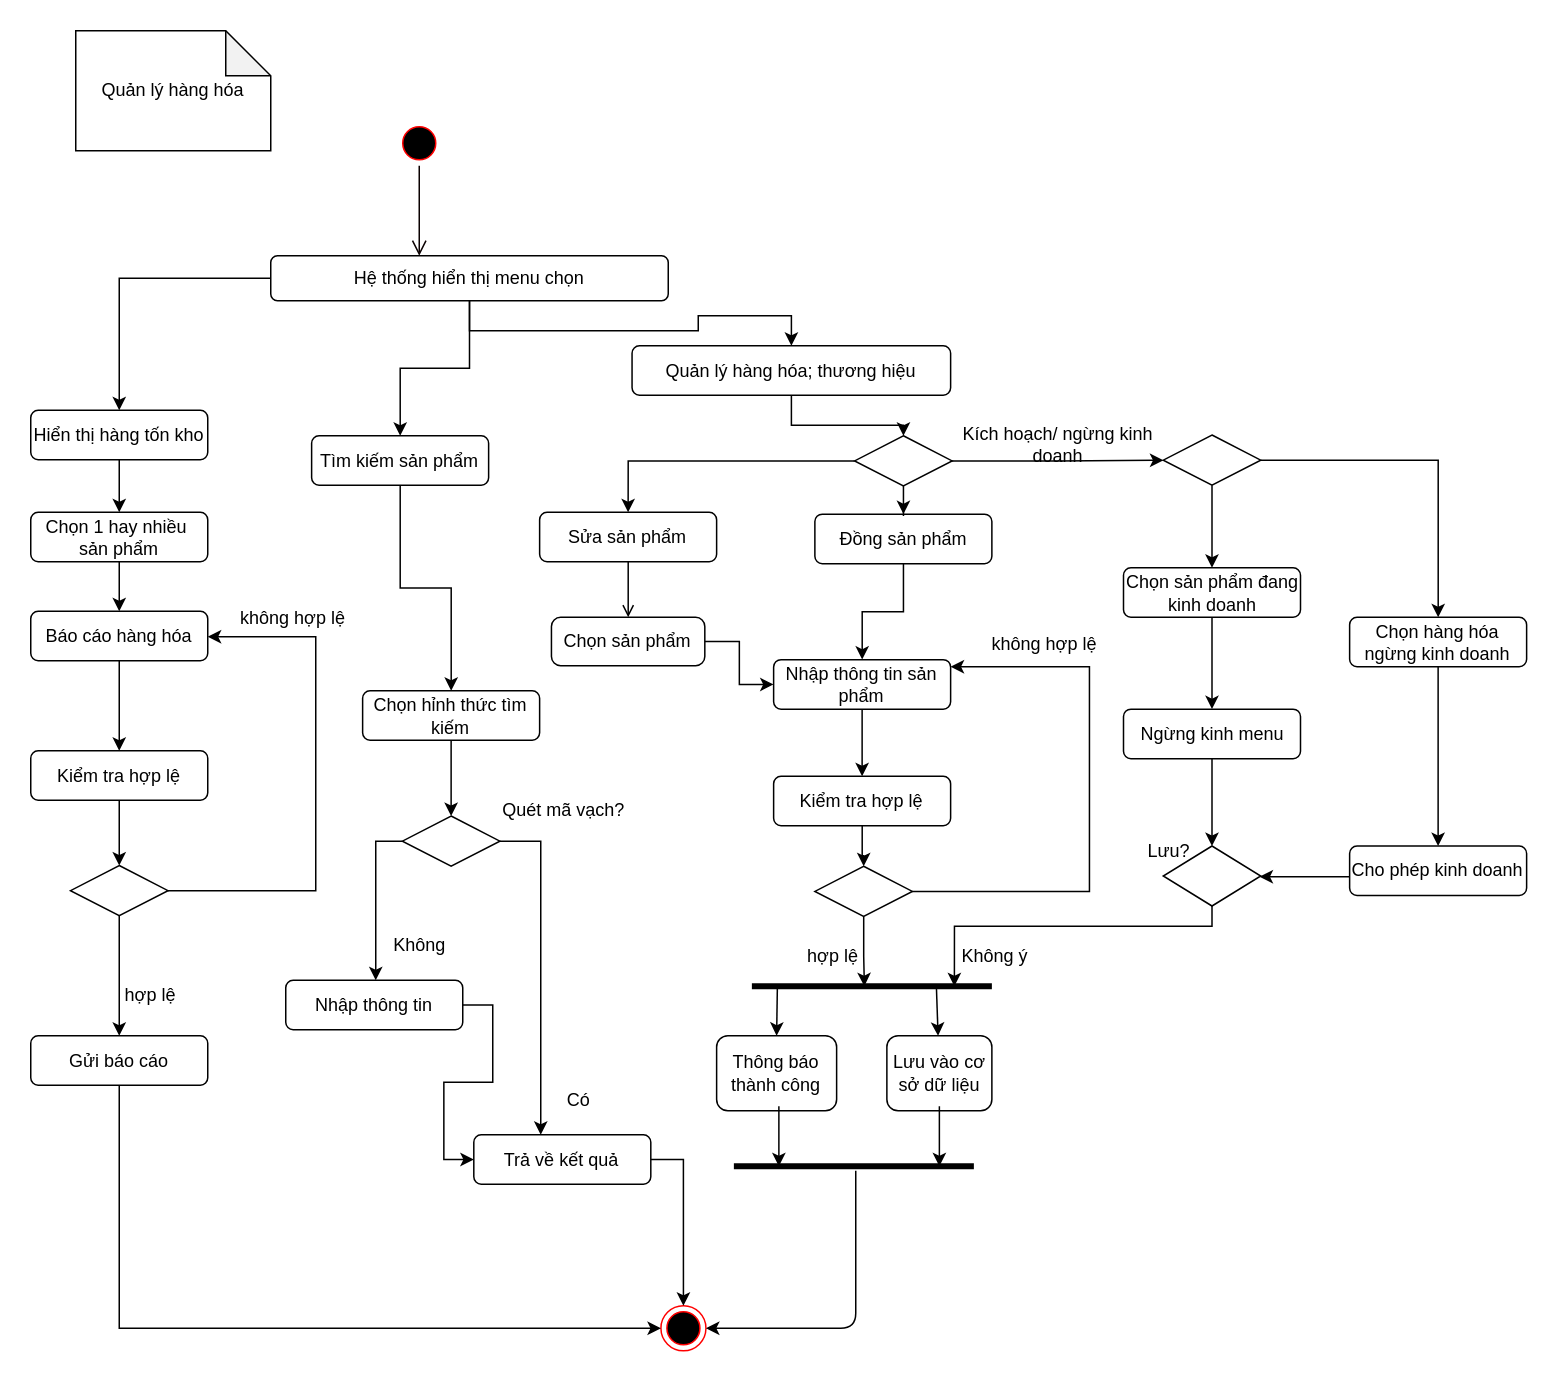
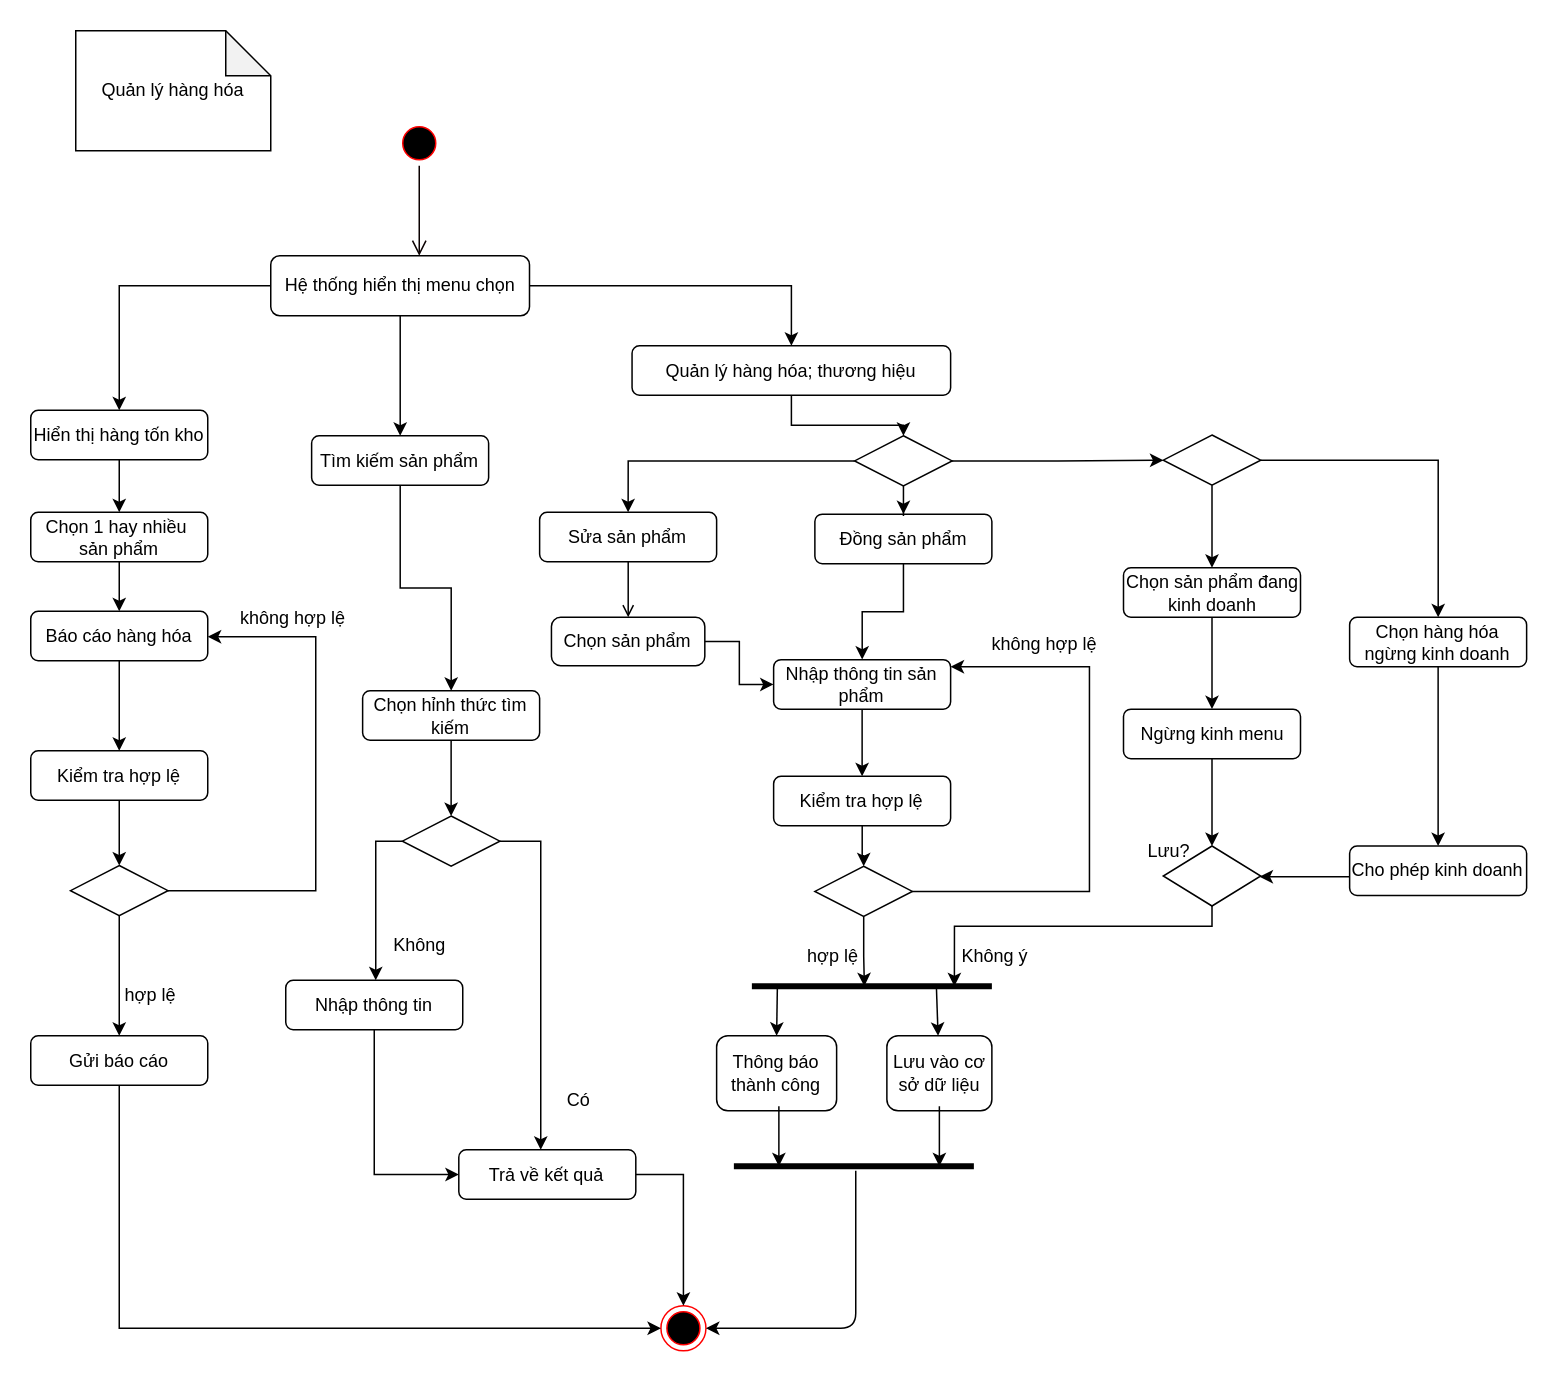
- <mxCell id="8" value="Hệ thống hiển thị menu chọn" style="rounded=1;whiteSpace=wrap;html=1;" parent="1" vertex="1"><mxGeometry x="180" y="170" width="265" height="30" as="geometry" /></mxCell>
+ <mxCell id="8" value="Hệ thống hiển thị menu chọn" style="rounded=1;whiteSpace=wrap;html=1;" parent="1" vertex="1"><mxGeometry x="180" y="170" width="172.5" height="40" as="geometry" /></mxCell>
- <mxCell id="72" value="Kích hoạch/ ngừng kinh doanh" style="text;html=1;strokeColor=none;fillColor=none;align=center;verticalAlign=middle;whiteSpace=wrap;rounded=0;" parent="1" vertex="1"><mxGeometry x="640" y="286" width="130" height="20" as="geometry" /></mxCell>
- <mxCell id="79" value="Quét mã vạch?" style="text;html=1;strokeColor=none;fillColor=none;align=center;verticalAlign=middle;whiteSpace=wrap;rounded=0;" vertex="1" parent="1"><mxGeometry x="332.75" y="530" width="84.75" height="20" as="geometry" /></mxCell>
- <mxCell id="84" value="Trả về kết quả" style="rounded=1;whiteSpace=wrap;html=1;" vertex="1" parent="1"><mxGeometry x="315.37" y="756" width="118" height="33" as="geometry" /></mxCell>
+ <mxCell id="84" value="Trả về kết quả" style="rounded=1;whiteSpace=wrap;html=1;" vertex="1" parent="1"><mxGeometry x="305.37" y="766" width="118" height="33" as="geometry" /></mxCell>
